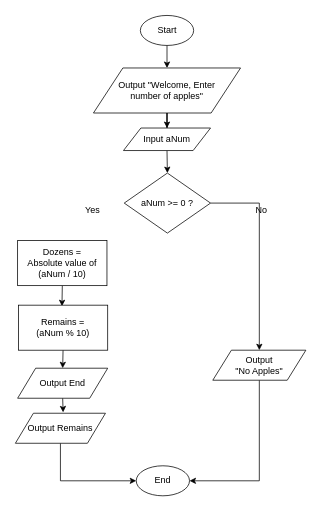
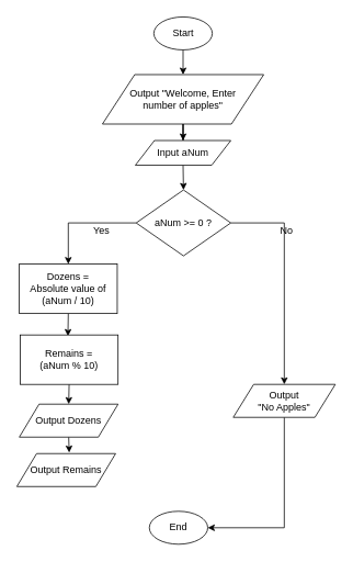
+ <mxCell id="9" style="edgeStyle=orthogonalEdgeStyle;rounded=0;orthogonalLoop=1;jettySize=auto;html=1;exitX=0;exitY=0.5;exitDx=0;exitDy=0;entryX=0.5;entryY=0;entryDx=0;entryDy=0;" edge="1" parent="1" source="10" target="14"><mxGeometry relative="1" as="geometry" /></mxCell>
- <mxCell id="16" value="Output End" style="shape=parallelogram;perimeter=parallelogramPerimeter;whiteSpace=wrap;html=1;" parent="1" vertex="1"><mxGeometry x="23" y="490" width="120" height="40" as="geometry" /></mxCell>
+ <mxCell id="16" value="Output Dozens" style="shape=parallelogram;perimeter=parallelogramPerimeter;whiteSpace=wrap;html=1;" parent="1" vertex="1"><mxGeometry x="23" y="490" width="120" height="40" as="geometry" /></mxCell>
- <mxCell id="24" style="edgeStyle=orthogonalEdgeStyle;rounded=0;orthogonalLoop=1;jettySize=auto;html=1;exitX=0.5;exitY=1;exitDx=0;exitDy=0;entryX=0;entryY=0.5;entryDx=0;entryDy=0;" edge="1" parent="1" source="25" target="19"><mxGeometry relative="1" as="geometry" /></mxCell>
